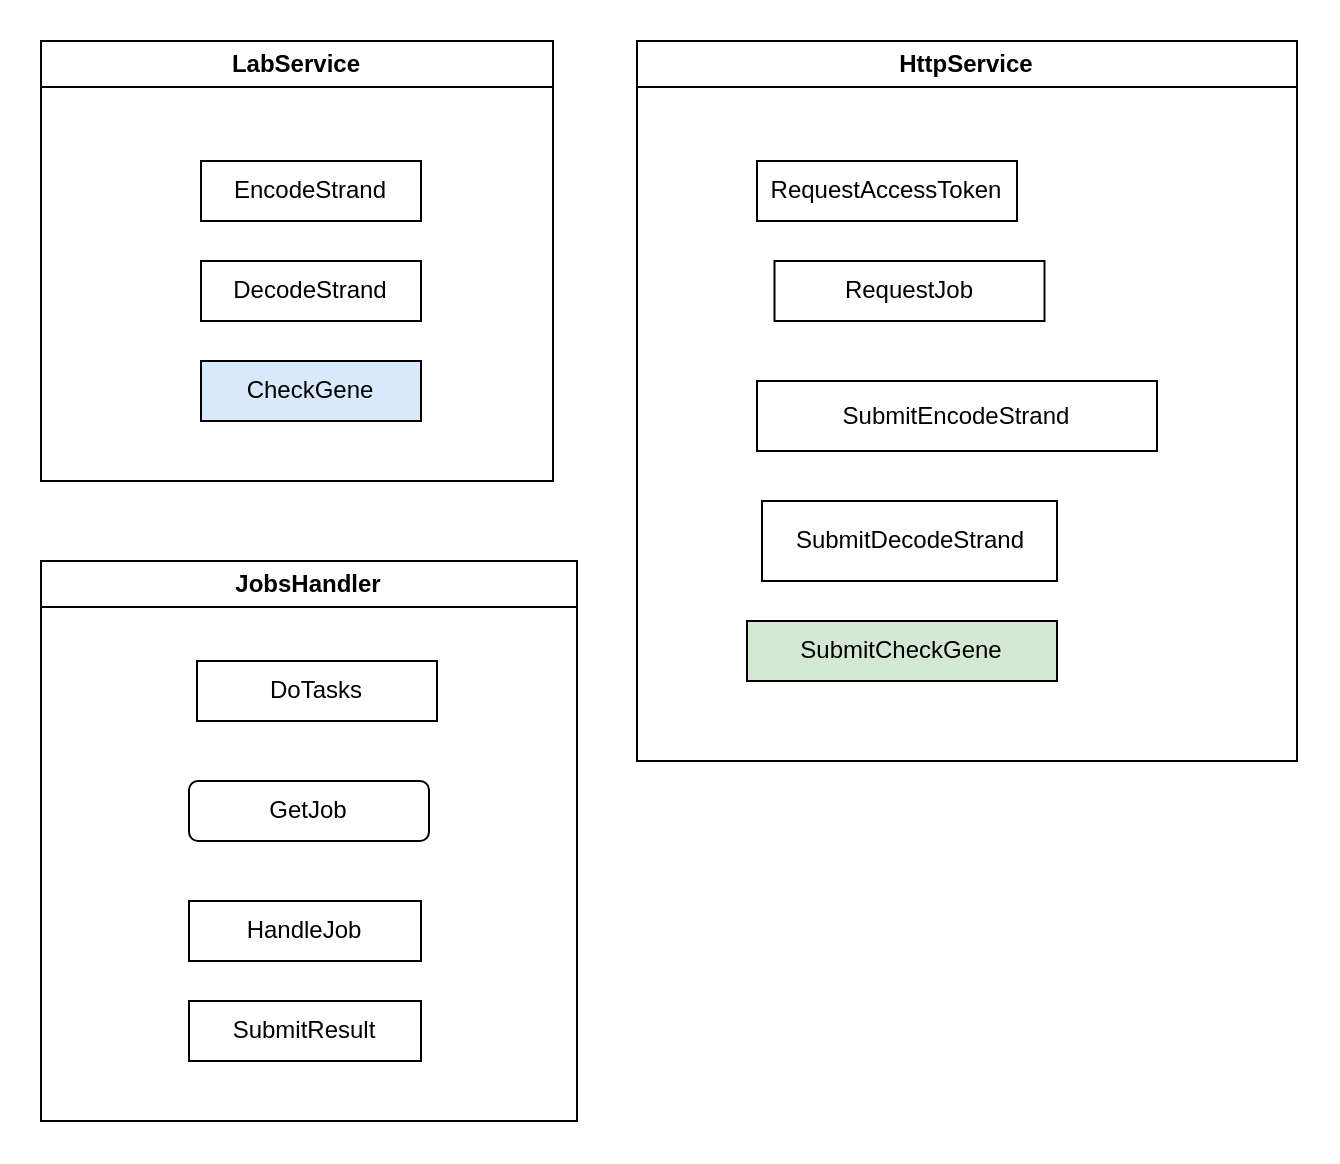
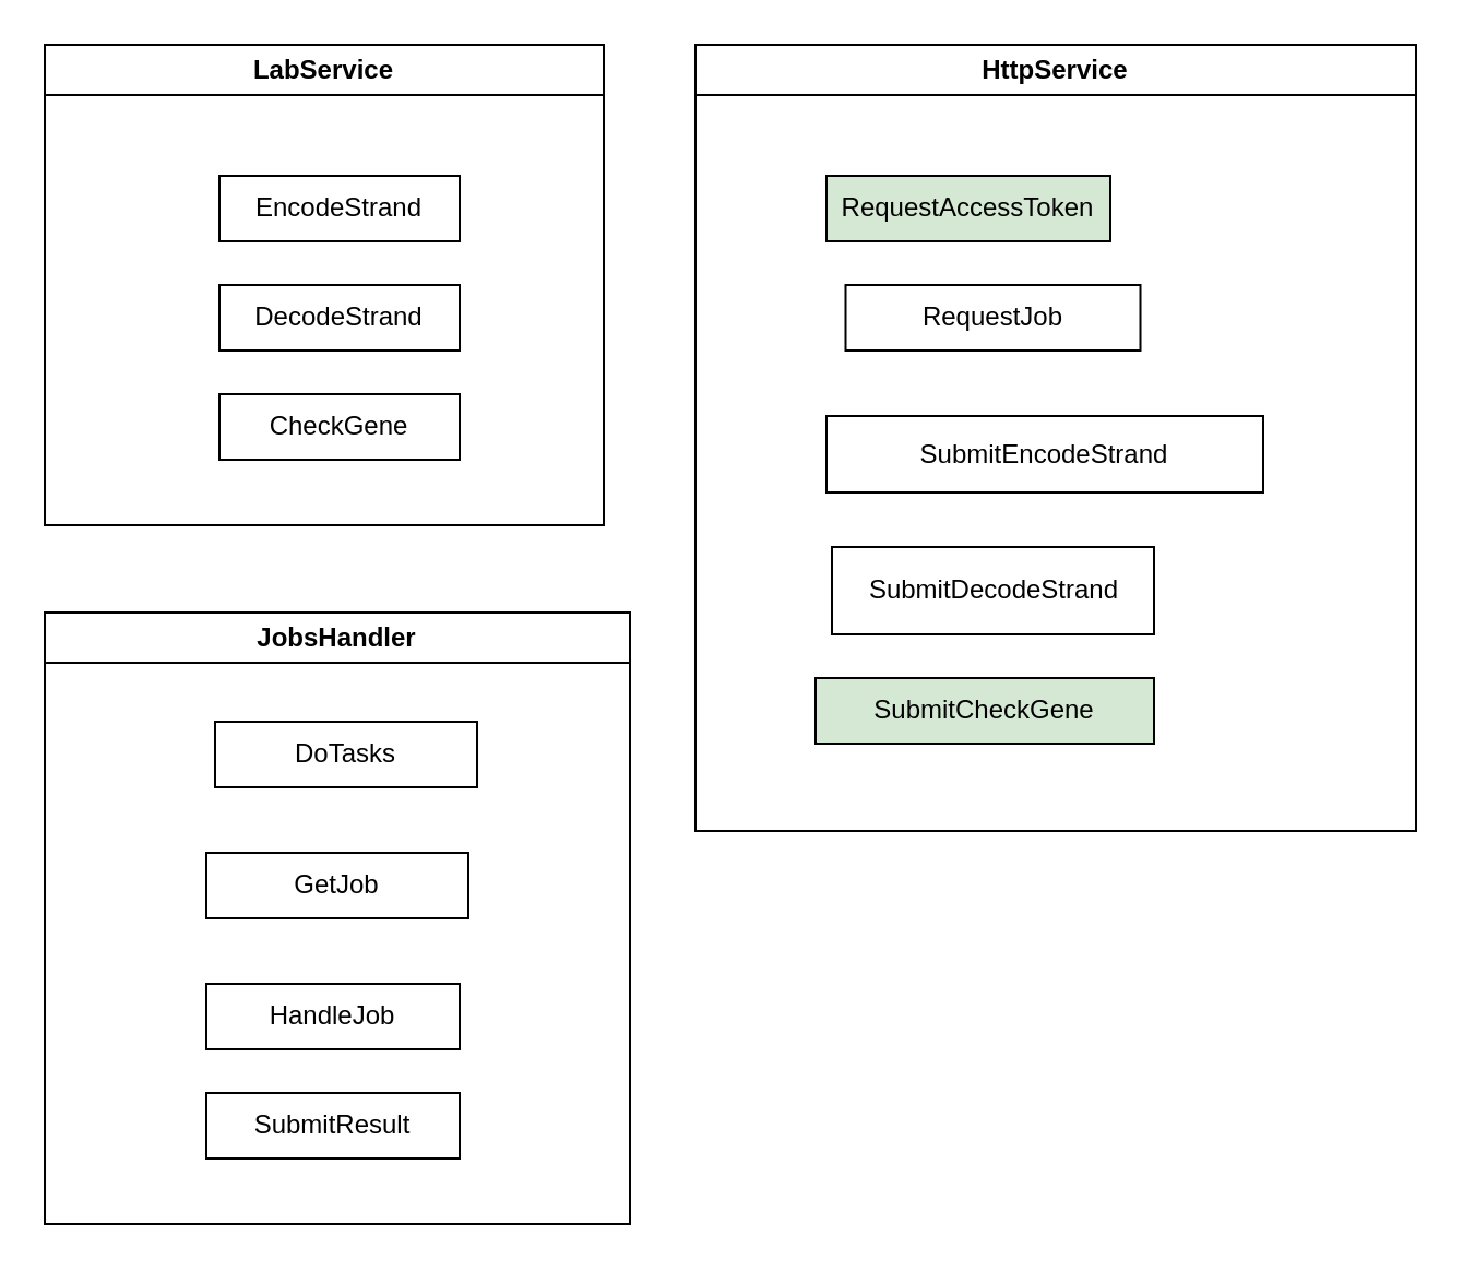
- <mxCell id="7" value="RequestAccessToken" style="rounded=0;whiteSpace=wrap;html=1;" vertex="1" parent="6"><mxGeometry x="60" y="60" width="130" height="30" as="geometry" /></mxCell>
+ <mxCell id="7" value="RequestAccessToken" style="rounded=0;whiteSpace=wrap;html=1;fillColor=#d5e8d4;" vertex="1" parent="6"><mxGeometry x="60" y="60" width="130" height="30" as="geometry" /></mxCell>
- <mxCell id="5" value="CheckGene" style="rounded=0;whiteSpace=wrap;html=1;fillColor=#dae8fc;" vertex="1" parent="2"><mxGeometry x="80" y="160" width="110" height="30" as="geometry" /></mxCell>
+ <mxCell id="5" value="CheckGene" style="rounded=0;whiteSpace=wrap;html=1;" vertex="1" parent="2"><mxGeometry x="80" y="160" width="110" height="30" as="geometry" /></mxCell>
- <mxCell id="13" value="GetJob" style="whiteSpace=wrap;html=1;rounded=1;" vertex="1" parent="12"><mxGeometry x="74" y="110" width="120" height="30" as="geometry" /></mxCell>
+ <mxCell id="13" value="GetJob" style="rounded=0;whiteSpace=wrap;html=1;" vertex="1" parent="12"><mxGeometry x="74" y="110" width="120" height="30" as="geometry" /></mxCell>
